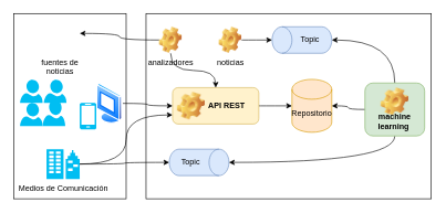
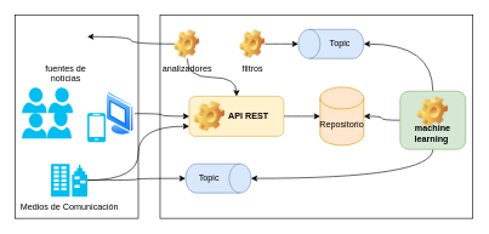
- <mxCell id="29" value="noticias&lt;br&gt;" style="shape=image;html=1;verticalLabelPosition=bottom;verticalAlign=top;imageAspect=1;aspect=fixed;image=img/clipart/Gear_128x128.png" parent="1" vertex="1"><mxGeometry x="329" y="40" width="34.1" height="40" as="geometry" /></mxCell>
+ <mxCell id="29" value="filtros&lt;br&gt;" style="shape=image;html=1;verticalLabelPosition=bottom;verticalAlign=top;imageAspect=1;aspect=fixed;image=img/clipart/Gear_128x128.png" parent="1" vertex="1"><mxGeometry x="329" y="40" width="34.1" height="40" as="geometry" /></mxCell>
